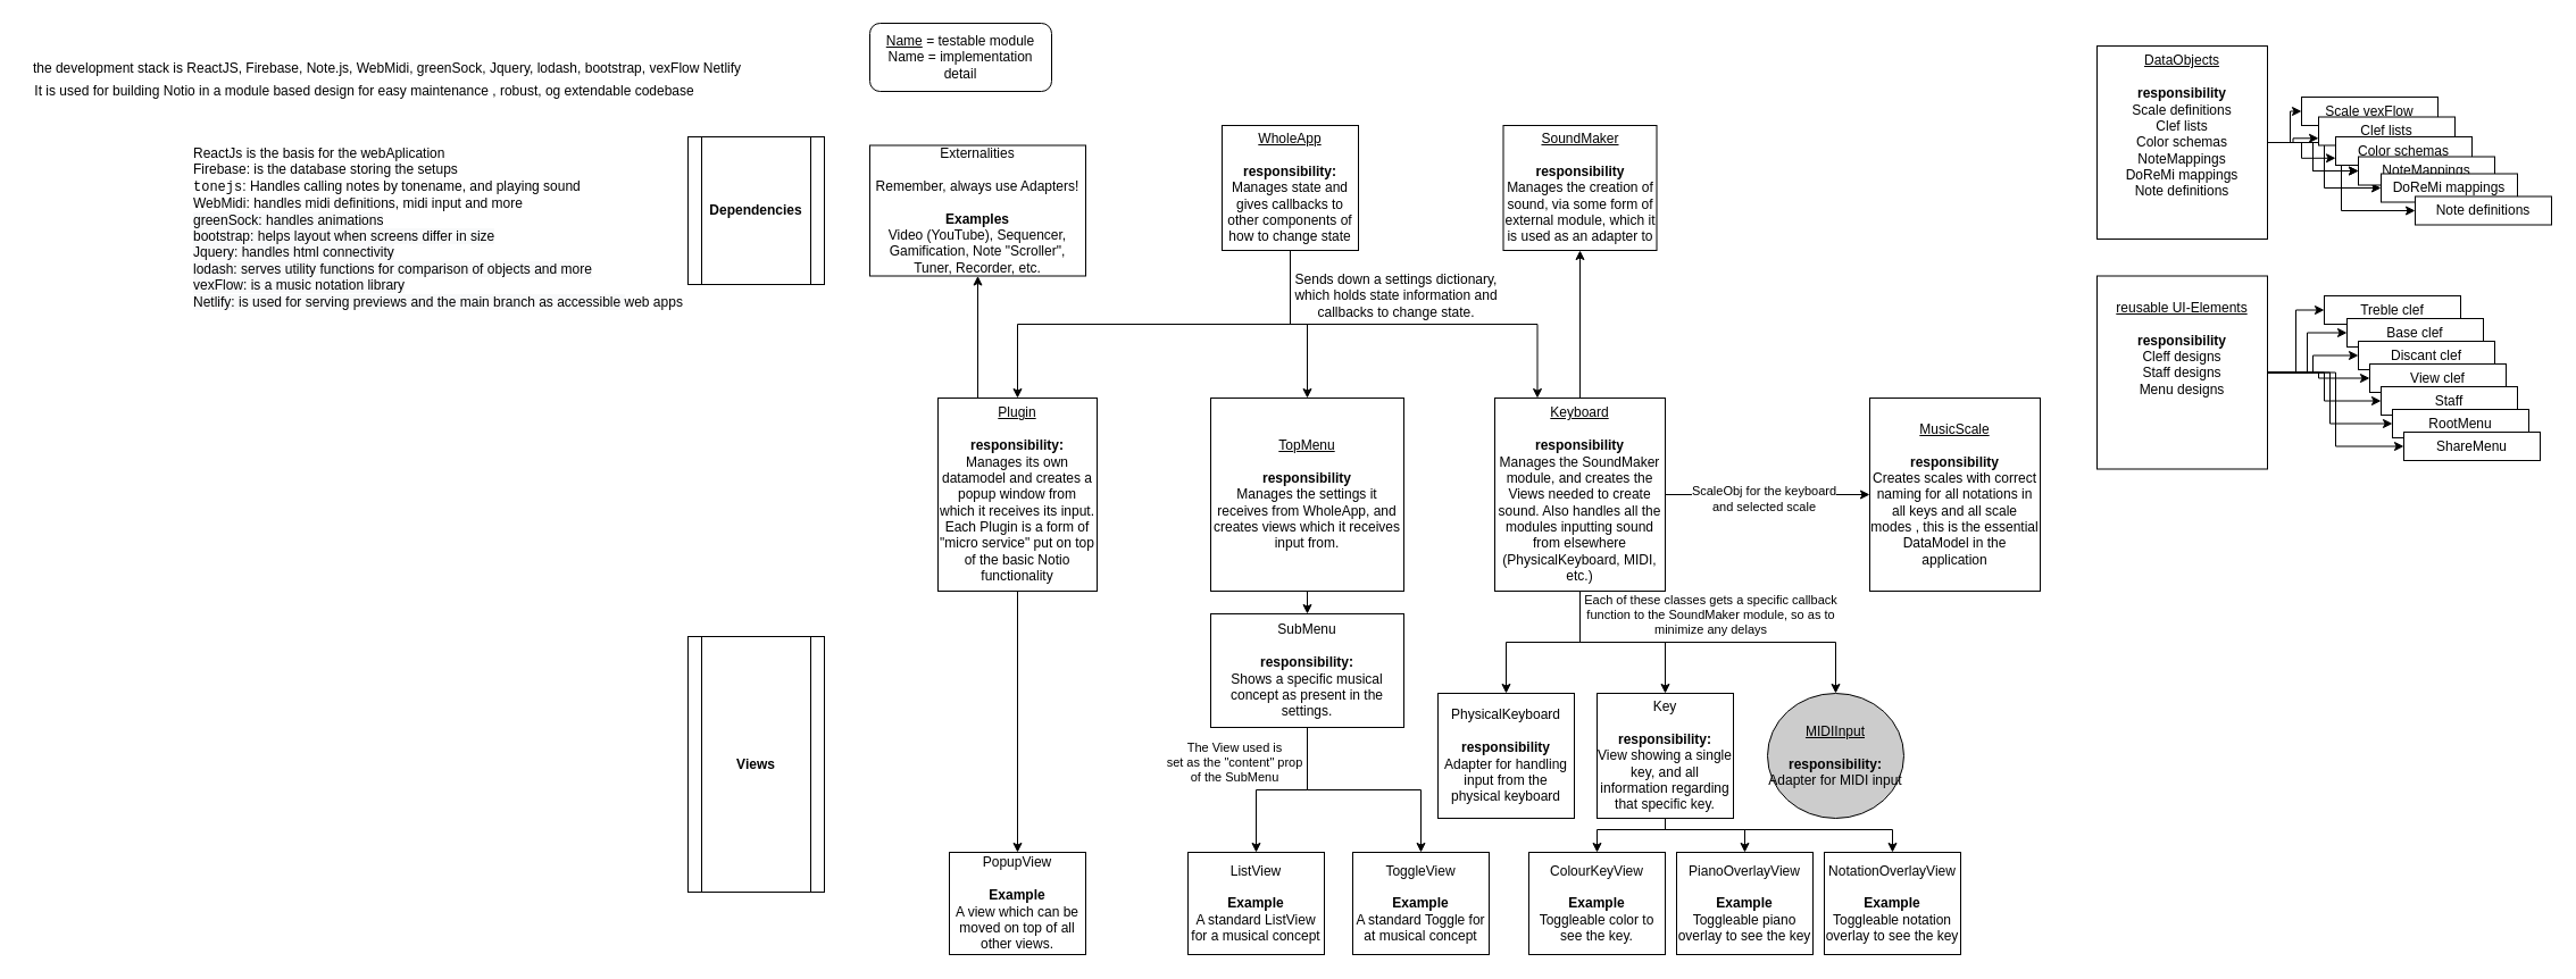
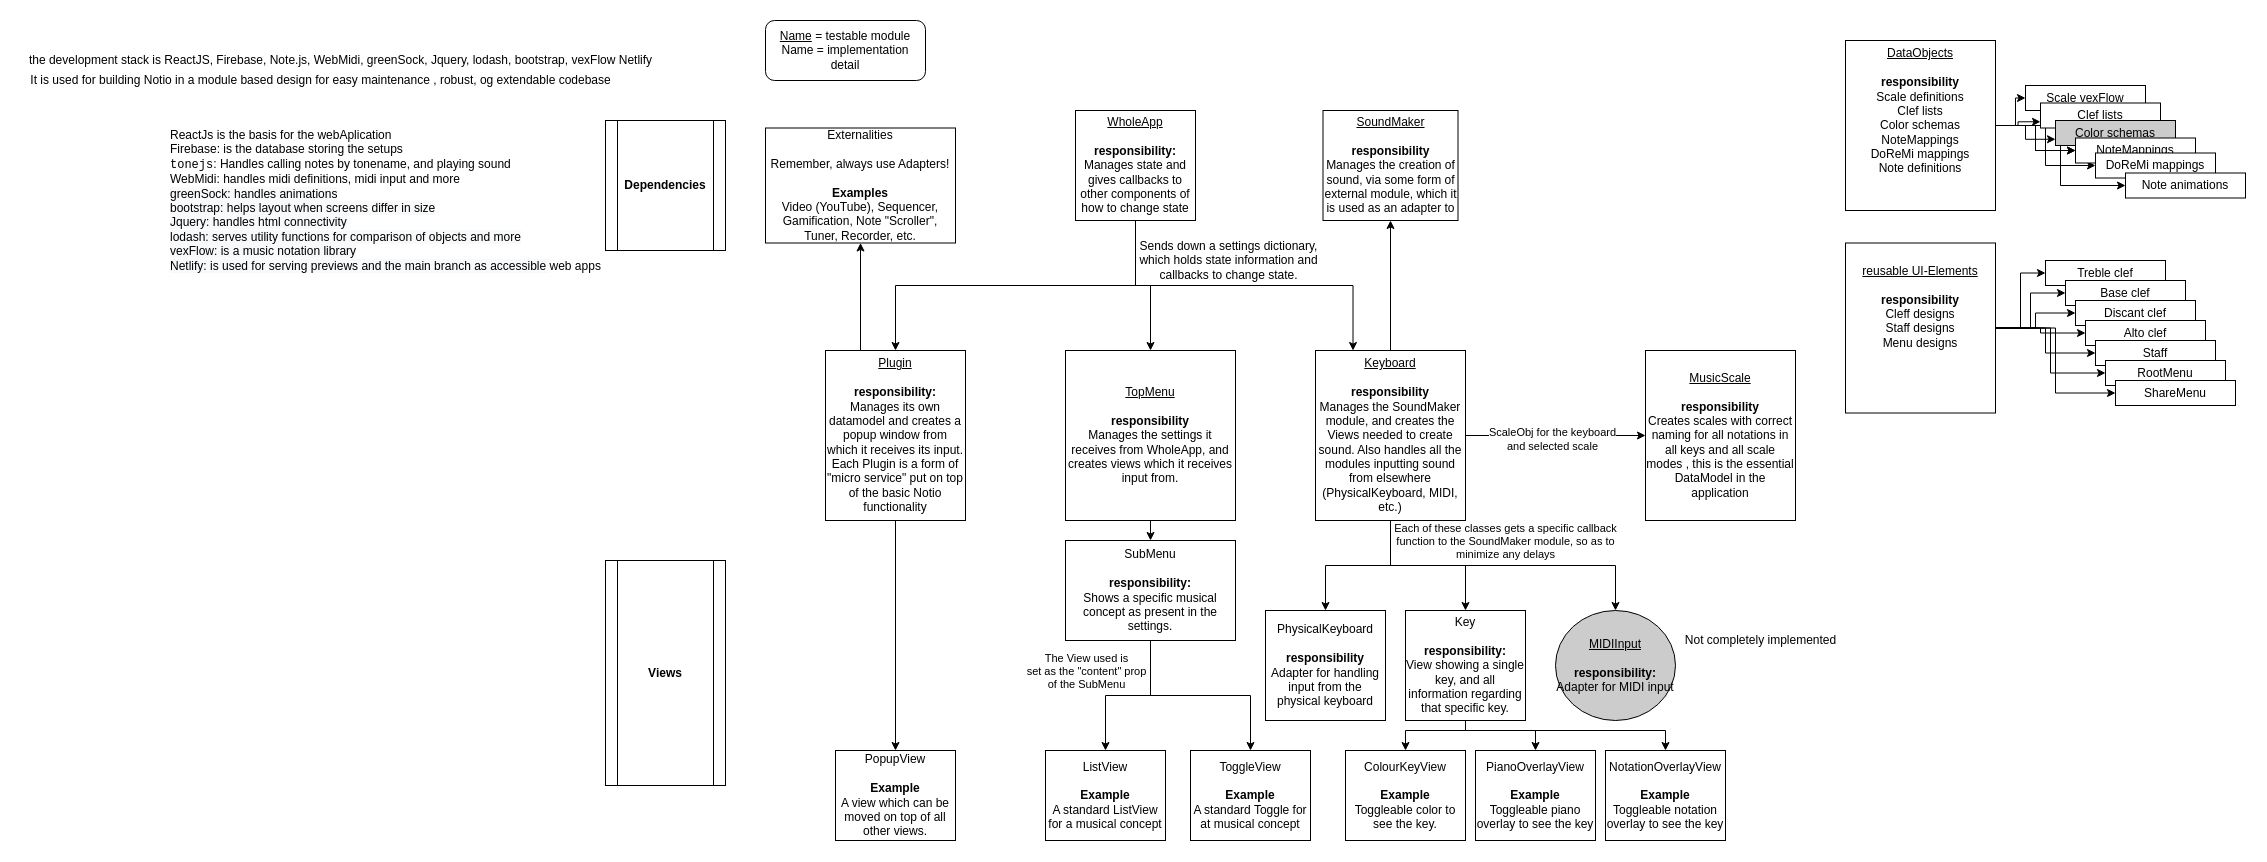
- <mxCell id="63" value="&lt;div&gt;Color schemas&lt;/div&gt;" style="rounded=0;whiteSpace=wrap;html=1;fillColor=#FFFFFF;" vertex="1" parent="1"><mxGeometry x="2055" y="120" width="120" height="25" as="geometry" /></mxCell>
+ <mxCell id="63" value="&lt;div&gt;Color schemas&lt;/div&gt;" style="rounded=0;whiteSpace=wrap;html=1;fillColor=#cccccc;" vertex="1" parent="1"><mxGeometry x="2055" y="120" width="120" height="25" as="geometry" /></mxCell>
- <mxCell id="66" value="&lt;div&gt;Note definitions&lt;/div&gt;" style="rounded=0;whiteSpace=wrap;html=1;fillColor=#FFFFFF;" vertex="1" parent="1"><mxGeometry x="2125" y="172.5" width="120" height="25" as="geometry" /></mxCell>
+ <mxCell id="66" value="&lt;div&gt;Note animations&lt;/div&gt;" style="rounded=0;whiteSpace=wrap;html=1;fillColor=#FFFFFF;" vertex="1" parent="1"><mxGeometry x="2125" y="172.5" width="120" height="25" as="geometry" /></mxCell>
- <mxCell id="70" value="&lt;div&gt;View clef&lt;/div&gt;" style="rounded=0;whiteSpace=wrap;html=1;fillColor=#FFFFFF;" vertex="1" parent="1"><mxGeometry x="2085" y="320" width="120" height="25" as="geometry" /></mxCell>
+ <mxCell id="70" value="&lt;div&gt;Alto clef&lt;/div&gt;" style="rounded=0;whiteSpace=wrap;html=1;fillColor=#FFFFFF;" vertex="1" parent="1"><mxGeometry x="2085" y="320" width="120" height="25" as="geometry" /></mxCell>
+ <mxCell id="59" value="Not completely implemented" style="text;html=1;align=center;verticalAlign=middle;resizable=0;points=[];autosize=1;strokeColor=none;fillColor=none;" vertex="1" parent="1"><mxGeometry x="1675" y="630" width="170" height="20" as="geometry" /></mxCell>
